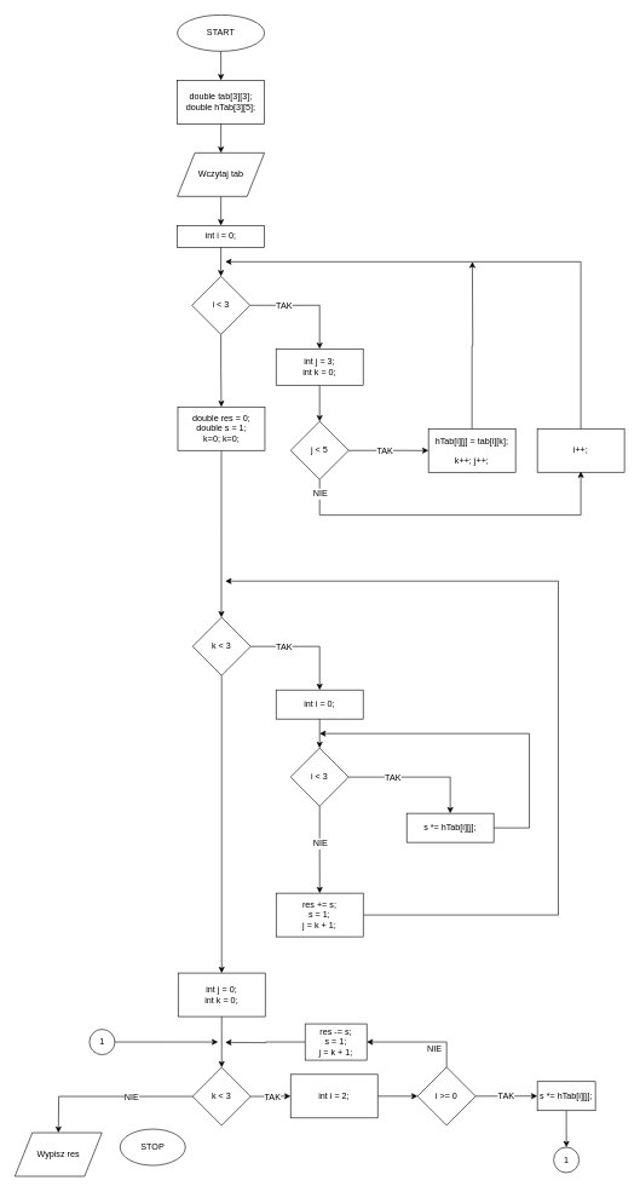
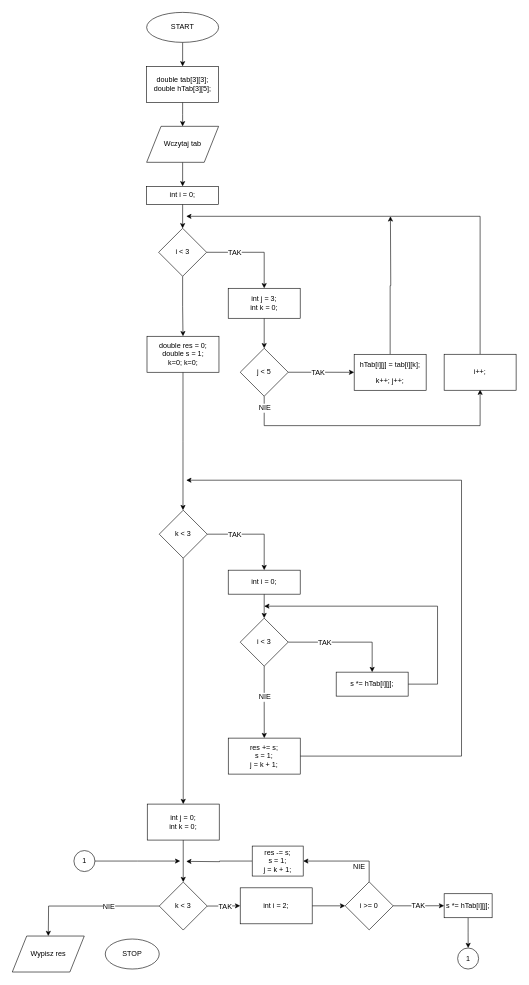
- <mxCell id="59" value="STOP" style="ellipse;whiteSpace=wrap;html=1;" vertex="1" parent="1"><mxGeometry x="165" y="1555" width="90" height="50" as="geometry" /></mxCell>
+ <mxCell id="59" value="STOP" style="ellipse;whiteSpace=wrap;html=1;" vertex="1" parent="1"><mxGeometry x="175" y="1565" width="90" height="50" as="geometry" /></mxCell>
